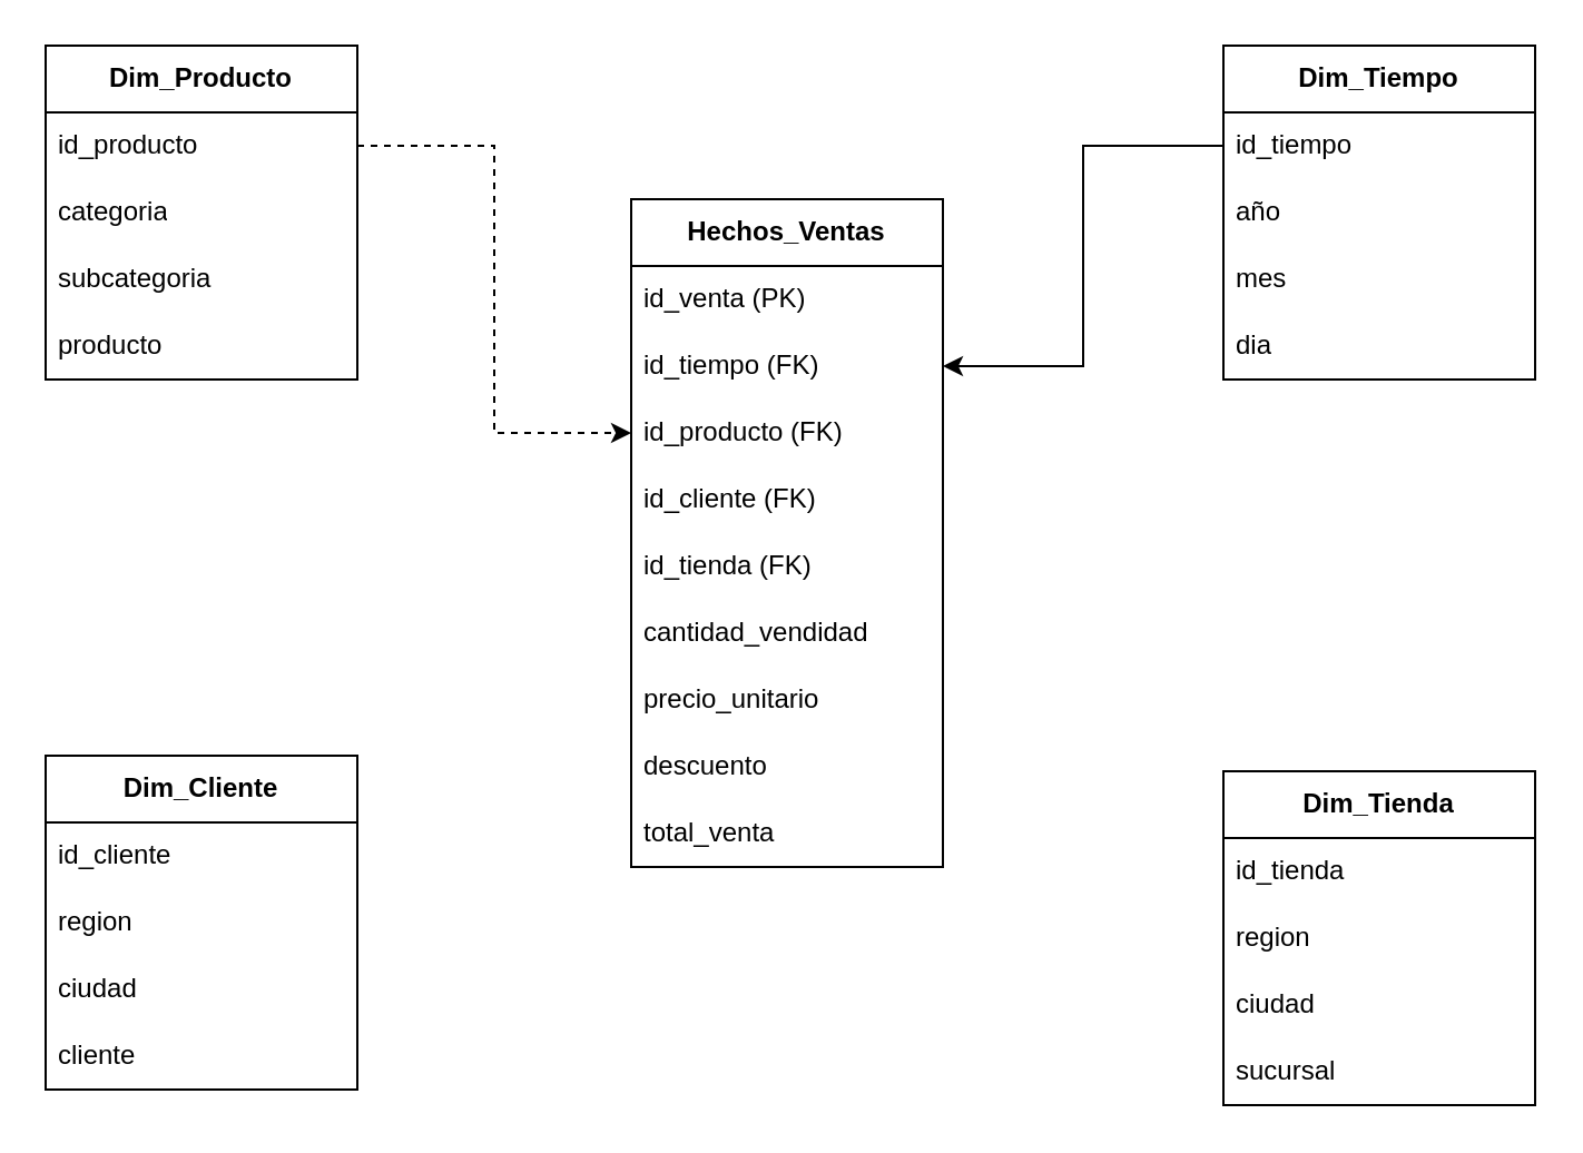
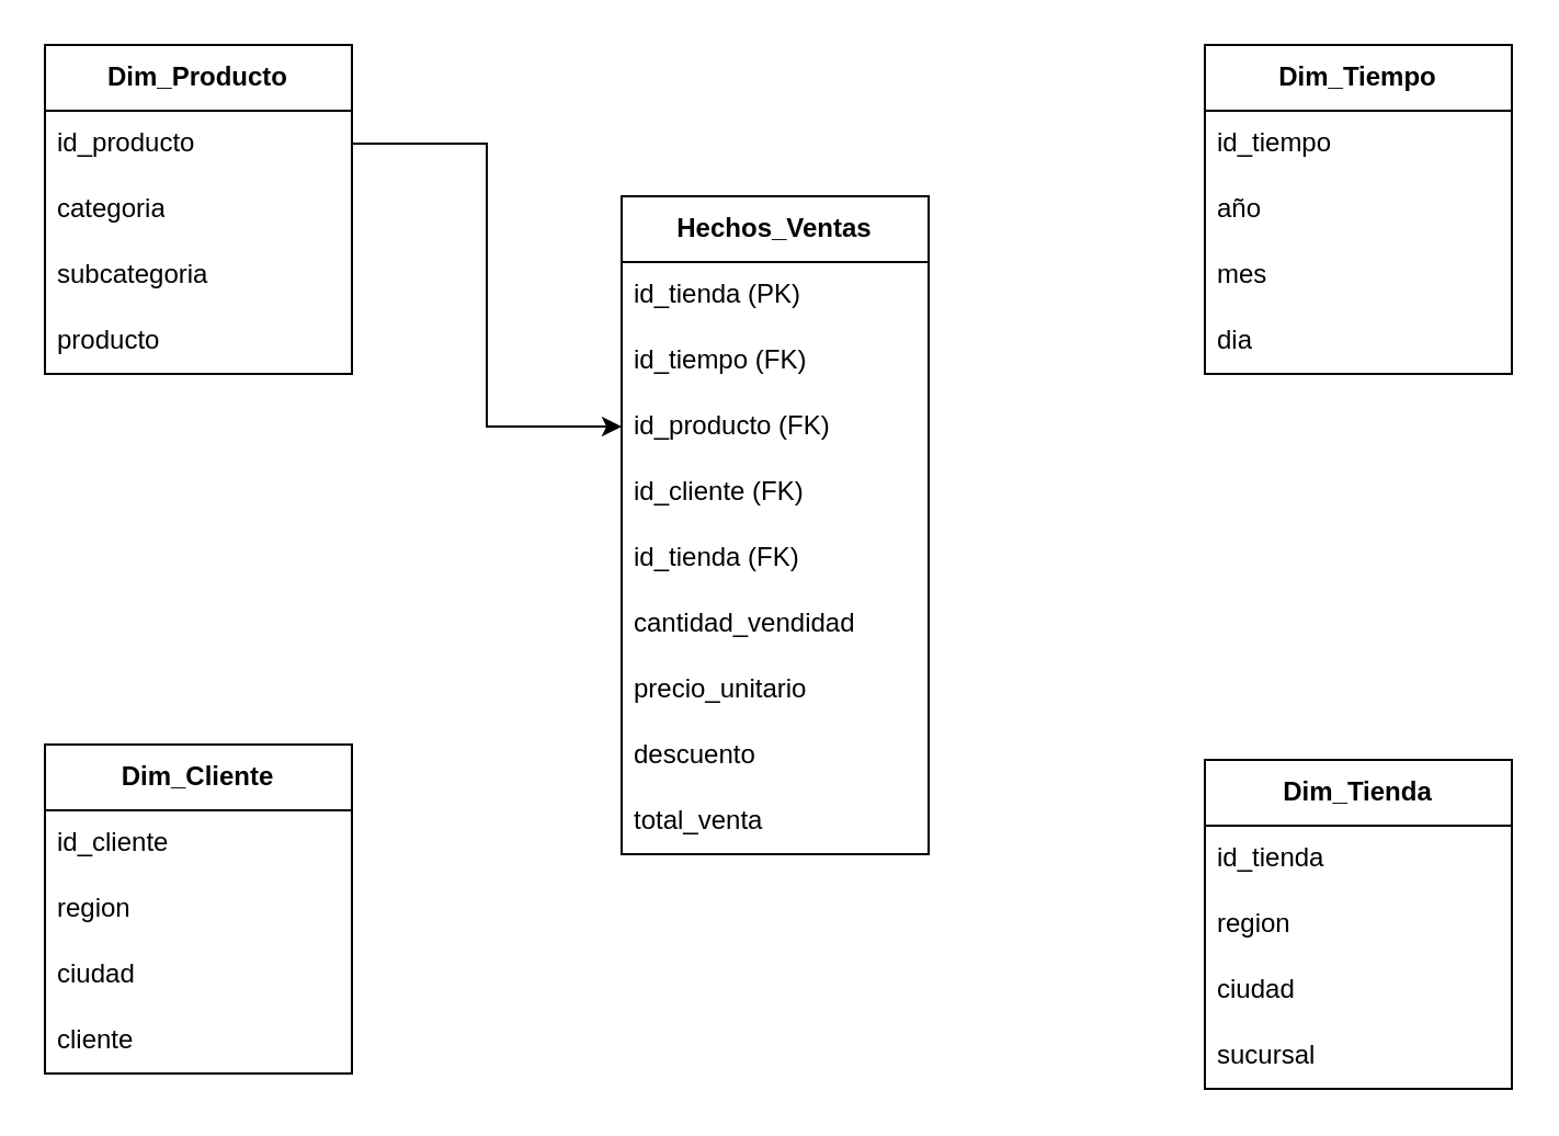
- <mxCell id="33" style="edgeStyle=orthogonalEdgeStyle;rounded=0;orthogonalLoop=1;jettySize=auto;html=1;exitX=0;exitY=0.5;exitDx=0;exitDy=0;" edge="1" parent="1" source="23" target="4"><mxGeometry relative="1" as="geometry" /></mxCell>
- <mxCell id="32" style="edgeStyle=orthogonalEdgeStyle;rounded=0;orthogonalLoop=1;jettySize=auto;html=1;exitX=1;exitY=0.5;exitDx=0;exitDy=0;dashed=1;" edge="1" parent="1" source="13" target="5"><mxGeometry relative="1" as="geometry" /></mxCell>
+ <mxCell id="32" style="edgeStyle=orthogonalEdgeStyle;rounded=0;orthogonalLoop=1;jettySize=auto;html=1;exitX=1;exitY=0.5;exitDx=0;exitDy=0;" edge="1" parent="1" source="13" target="5"><mxGeometry relative="1" as="geometry" /></mxCell>
- <mxCell id="3" value="id_venta (PK)" style="text;strokeColor=none;fillColor=none;align=left;verticalAlign=middle;spacingLeft=4;spacingRight=4;overflow=hidden;points=[[0,0.5],[1,0.5]];portConstraint=eastwest;rotatable=0;whiteSpace=wrap;html=1;" vertex="1" parent="2"><mxGeometry y="30" width="140" height="30" as="geometry" /></mxCell>
+ <mxCell id="3" value="id_tienda (PK)" style="text;strokeColor=none;fillColor=none;align=left;verticalAlign=middle;spacingLeft=4;spacingRight=4;overflow=hidden;points=[[0,0.5],[1,0.5]];portConstraint=eastwest;rotatable=0;whiteSpace=wrap;html=1;" vertex="1" parent="2"><mxGeometry y="30" width="140" height="30" as="geometry" /></mxCell>
